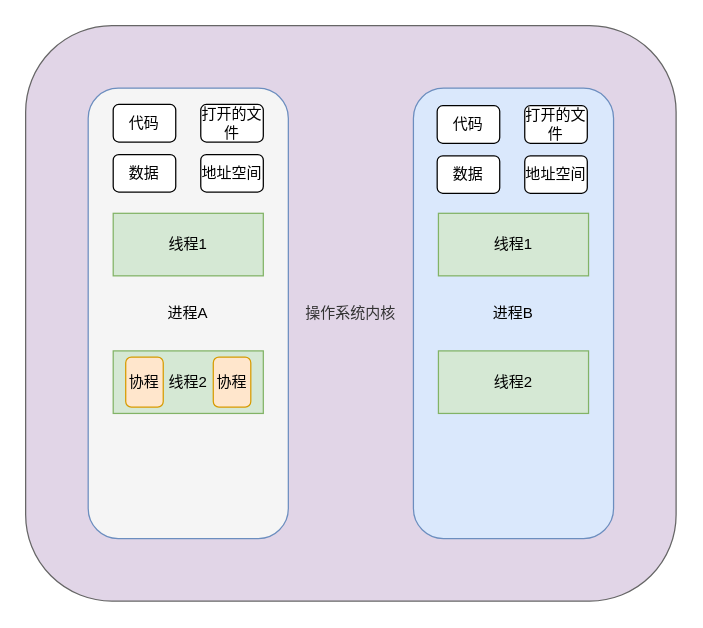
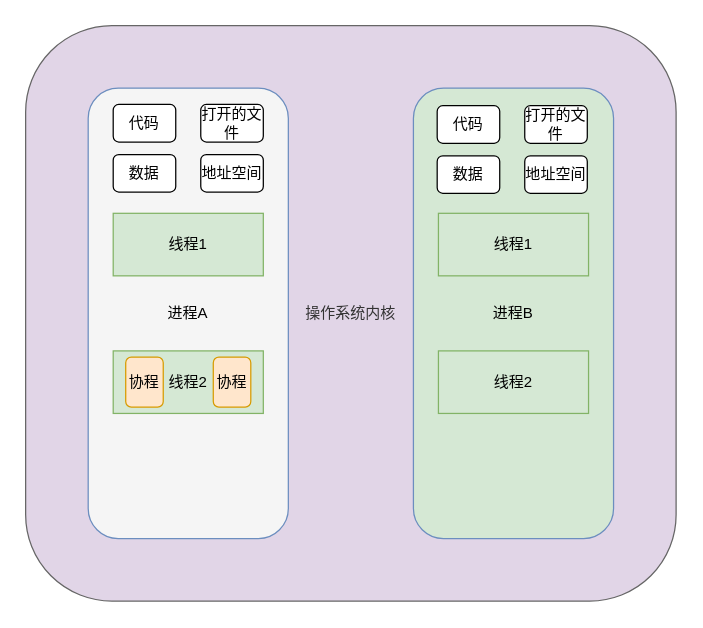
- <mxCell id="10" value="进程B" style="rounded=1;whiteSpace=wrap;html=1;fillColor=#dae8fc;strokeColor=#6c8ebf;" vertex="1" parent="1"><mxGeometry x="330" y="70" width="160" height="360" as="geometry" /></mxCell>
+ <mxCell id="10" value="进程B" style="rounded=1;whiteSpace=wrap;html=1;fillColor=#d5e8d4;strokeColor=#6c8ebf;" vertex="1" parent="1"><mxGeometry x="330" y="70" width="160" height="360" as="geometry" /></mxCell>
